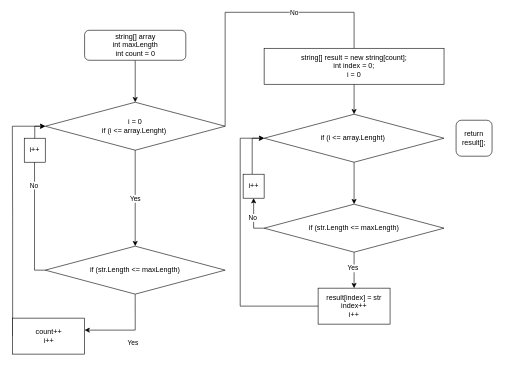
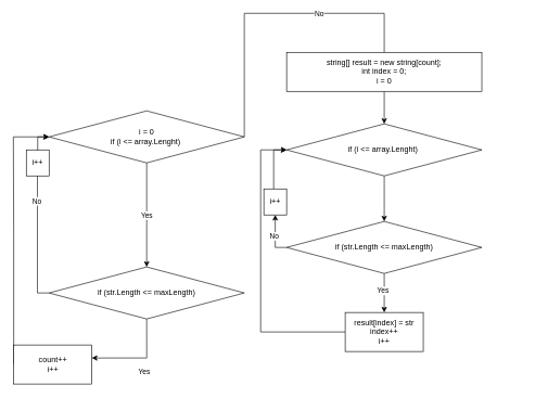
- <mxCell id="3" value="string[] array&lt;br&gt;int maxLength&lt;br&gt;int count = 0" style="rounded=1;whiteSpace=wrap;html=1;fontSize=12;glass=0;strokeWidth=1;shadow=0;" parent="1" vertex="1"><mxGeometry x="140.52" y="50" width="168.75" height="50" as="geometry" /></mxCell>
- <mxCell id="2" value="" style="edgeStyle=orthogonalEdgeStyle;rounded=0;orthogonalLoop=1;jettySize=auto;html=1;" parent="1" source="3" target="6" edge="1"><mxGeometry relative="1" as="geometry" /></mxCell>
- <mxCell id="31" value="return result[];" style="rounded=1;whiteSpace=wrap;html=1;" parent="1" vertex="1"><mxGeometry x="760" y="200" width="60" height="60" as="geometry" /></mxCell>
